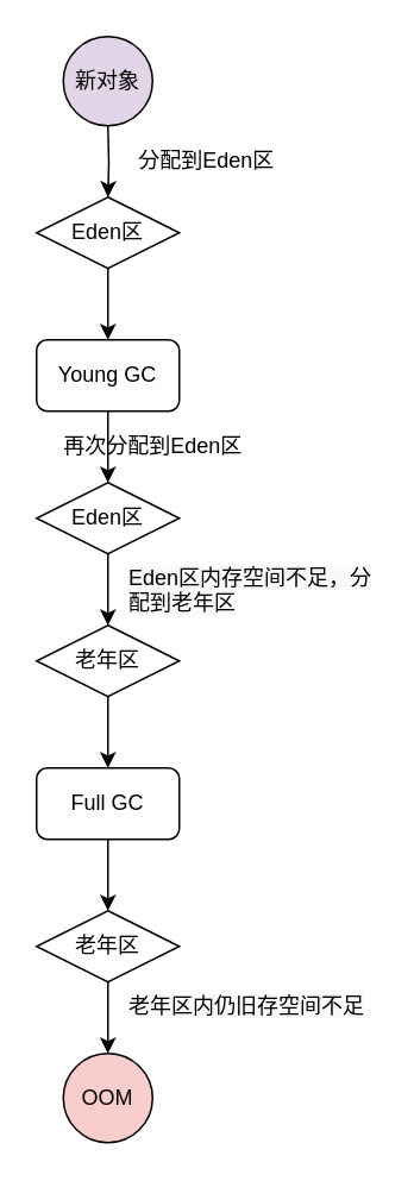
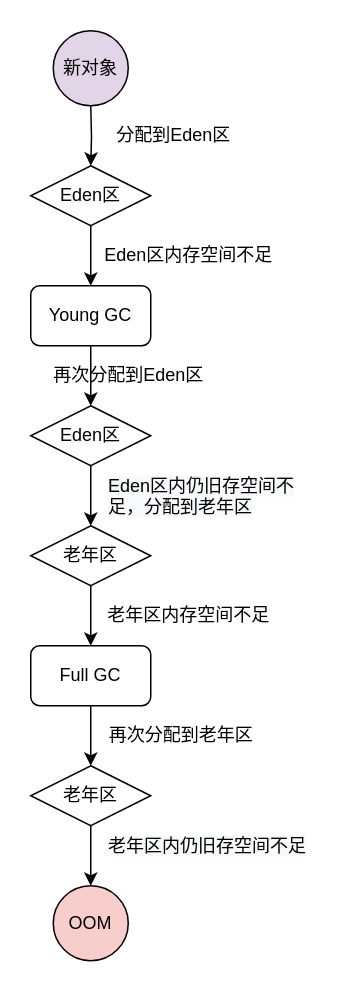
+ <mxCell id="13" value="&lt;span&gt;Eden区内存空间不足&lt;/span&gt;" style="text;html=1;align=center;verticalAlign=middle;resizable=0;points=[];autosize=1;strokeColor=none;fillColor=none;" vertex="1" parent="1"><mxGeometry x="60" y="160" width="130" height="20" as="geometry" /></mxCell>
- <mxCell id="14" value="&lt;span style=&quot;color: rgb(0 , 0 , 0) ; font-family: &amp;#34;helvetica&amp;#34; ; font-size: 12px ; font-style: normal ; font-weight: 400 ; letter-spacing: normal ; text-align: center ; text-indent: 0px ; text-transform: none ; word-spacing: 0px ; background-color: rgb(248 , 249 , 250) ; display: inline ; float: none&quot;&gt;Eden区内存空间不足，分配到老年区&lt;/span&gt;" style="text;whiteSpace=wrap;html=1;" vertex="1" parent="1"><mxGeometry x="70" y="310" width="140" height="30" as="geometry" /></mxCell>
+ <mxCell id="14" value="&lt;span style=&quot;color: rgb(0 , 0 , 0) ; font-family: &amp;#34;helvetica&amp;#34; ; font-size: 12px ; font-style: normal ; font-weight: 400 ; letter-spacing: normal ; text-align: center ; text-indent: 0px ; text-transform: none ; word-spacing: 0px ; background-color: rgb(248 , 249 , 250) ; display: inline ; float: none&quot;&gt;Eden区内仍旧存空间不足，分配到老年区&lt;/span&gt;" style="text;whiteSpace=wrap;html=1;" vertex="1" parent="1"><mxGeometry x="70" y="310" width="140" height="30" as="geometry" /></mxCell>
+ <mxCell id="16" value="&lt;span&gt;老年区内存空间不足&lt;/span&gt;" style="text;html=1;align=center;verticalAlign=middle;resizable=0;points=[];autosize=1;strokeColor=none;fillColor=none;" vertex="1" parent="1"><mxGeometry x="65" y="400" width="120" height="20" as="geometry" /></mxCell>
+ <mxCell id="21" value="再次分配到老年区" style="text;html=1;align=center;verticalAlign=middle;resizable=0;points=[];autosize=1;strokeColor=none;fillColor=none;" vertex="1" parent="1"><mxGeometry x="65" y="480" width="110" height="20" as="geometry" /></mxCell>
